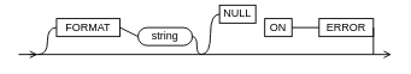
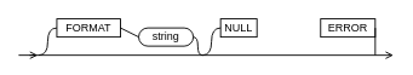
- <mxCell id="4" value="NULL" style="rounded=0;whiteSpace=wrap;html=1;shadow=0;comic=0;strokeOpacity=100;strokeColor=default;strokeWidth=1.2;" parent="1" vertex="1"><mxGeometry x="242" y="5" width="40" height="20" as="geometry" /></mxCell>
+ <mxCell id="4" value="NULL" style="rounded=0;whiteSpace=wrap;html=1;shadow=0;comic=0;strokeOpacity=100;strokeColor=default;strokeWidth=1.2;" parent="1" vertex="1"><mxGeometry x="242" y="20" width="40" height="20" as="geometry" /></mxCell>
- <mxCell id="5" value="ON" style="rounded=0;whiteSpace=wrap;html=1;shadow=0;comic=0;strokeOpacity=100;strokeColor=default;strokeWidth=1.2;" parent="1" vertex="1"><mxGeometry x="292" y="20" width="30" height="20" as="geometry" /></mxCell>
- <mxCell id="10" value="" style="endArrow=none;html=1;exitX=1;exitY=0.5;exitDx=0;exitDy=0;entryX=0;entryY=0.5;entryDx=0;entryDy=0;strokeOpacity=100;shadow=0;strokeColor=default;strokeWidth=1.2;" parent="1" source="5" target="6" edge="1"><mxGeometry width="50" height="50" relative="1" as="geometry"><mxPoint x="160" y="50" as="sourcePoint" /><mxPoint x="210" y="0" as="targetPoint" /></mxGeometry></mxCell>
